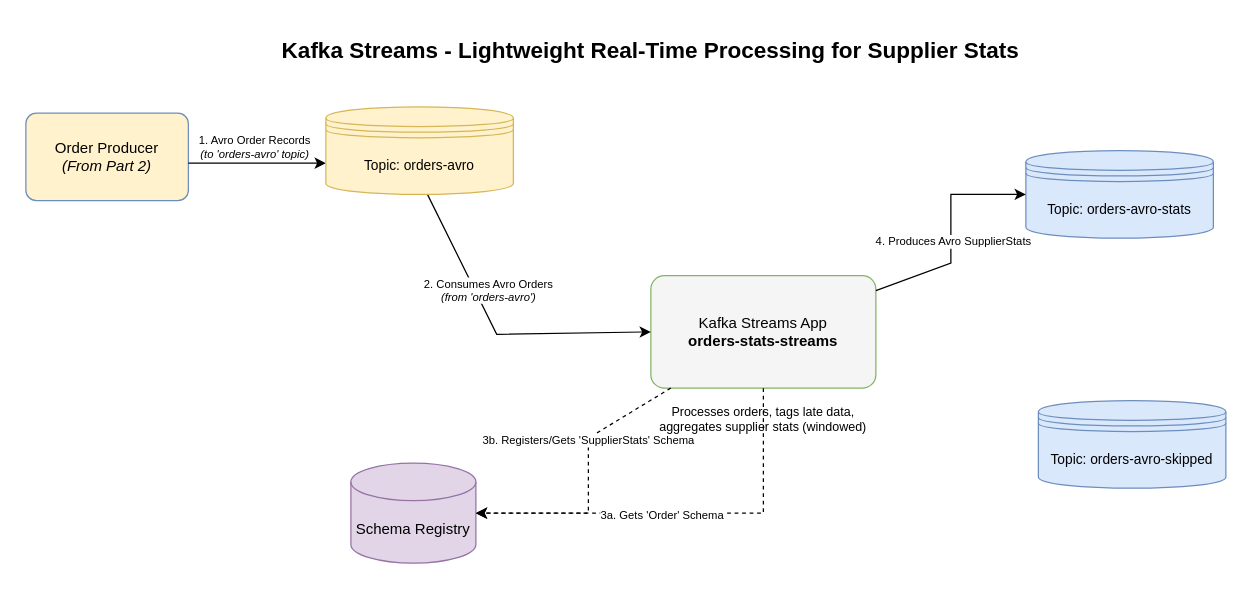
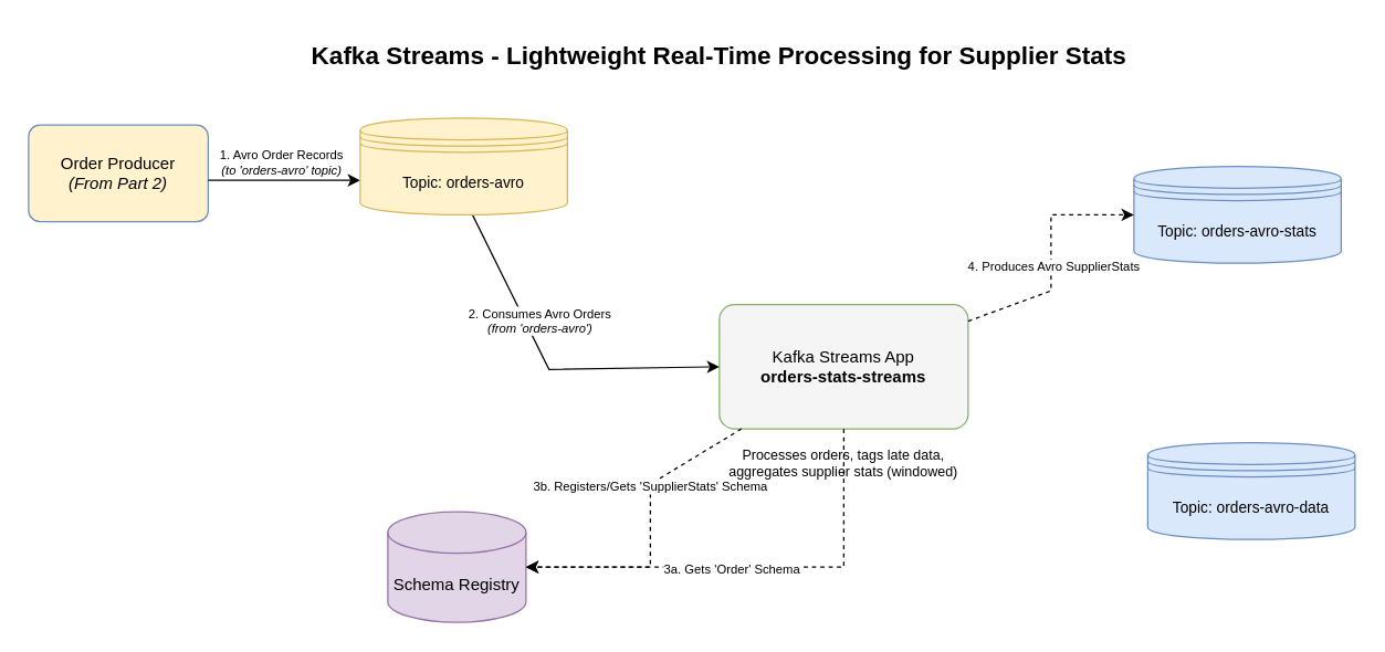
- <mxCell id="16" style="endArrow=classic;html=1;rounded=0;strokeWidth=1;" parent="1" source="5" target="6" edge="1"><mxGeometry width="50" height="50" relative="1" as="geometry"><mxPoint x="710" y="265" as="sourcePoint" /><mxPoint x="810" y="155" as="targetPoint" /><Array as="points"><mxPoint x="760" y="210" /><mxPoint x="760" y="155" /></Array></mxGeometry></mxCell>
+ <mxCell id="16" style="endArrow=classic;html=1;rounded=0;strokeWidth=1;dashed=1;" parent="1" source="5" target="6" edge="1"><mxGeometry width="50" height="50" relative="1" as="geometry"><mxPoint x="710" y="265" as="sourcePoint" /><mxPoint x="810" y="155" as="targetPoint" /><Array as="points"><mxPoint x="760" y="210" /><mxPoint x="760" y="155" /></Array></mxGeometry></mxCell>
- <mxCell id="7" value="Topic: orders-avro-skipped" style="shape=datastore;whiteSpace=wrap;html=1;fillColor=#dae8fc;strokeColor=#6c8ebf;fontSize=11;" parent="1" vertex="1"><mxGeometry x="830" y="320" width="150" height="70" as="geometry" /></mxCell>
+ <mxCell id="7" value="Topic: orders-avro-data" style="shape=datastore;whiteSpace=wrap;html=1;fillColor=#dae8fc;strokeColor=#6c8ebf;fontSize=11;" parent="1" vertex="1"><mxGeometry x="830" y="320" width="150" height="70" as="geometry" /></mxCell>
